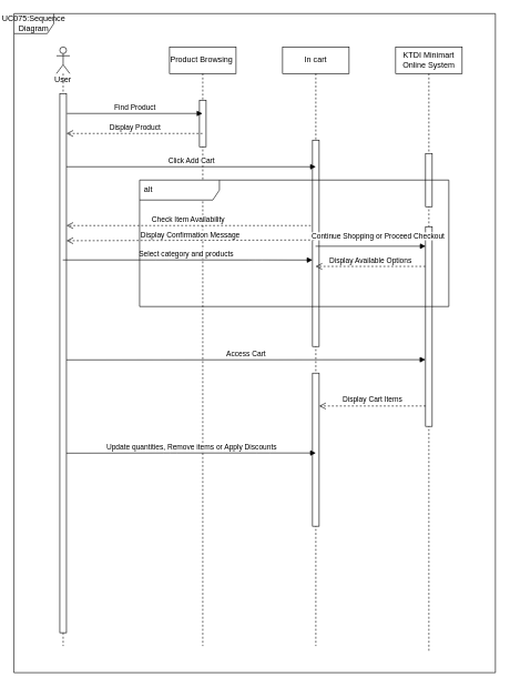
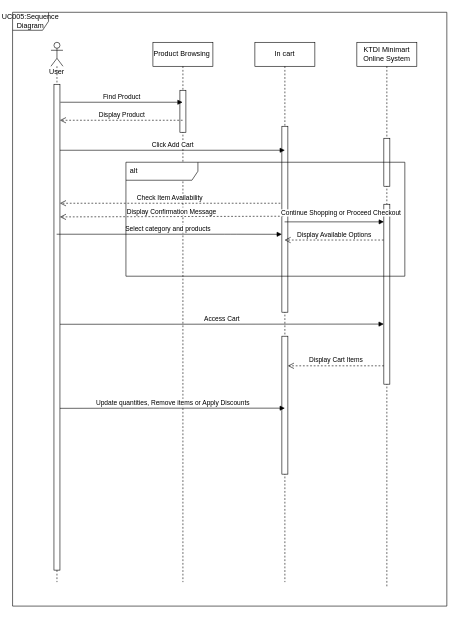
- <mxCell id="25" value="UC075:Sequence Diagram" style="shape=umlFrame;whiteSpace=wrap;html=1;" vertex="1" parent="1"><mxGeometry x="20" y="20" width="724" height="990" as="geometry" /></mxCell>
+ <mxCell id="25" value="UC005:Sequence Diagram" style="shape=umlFrame;whiteSpace=wrap;html=1;" vertex="1" parent="1"><mxGeometry x="20" y="20" width="724" height="990" as="geometry" /></mxCell>
